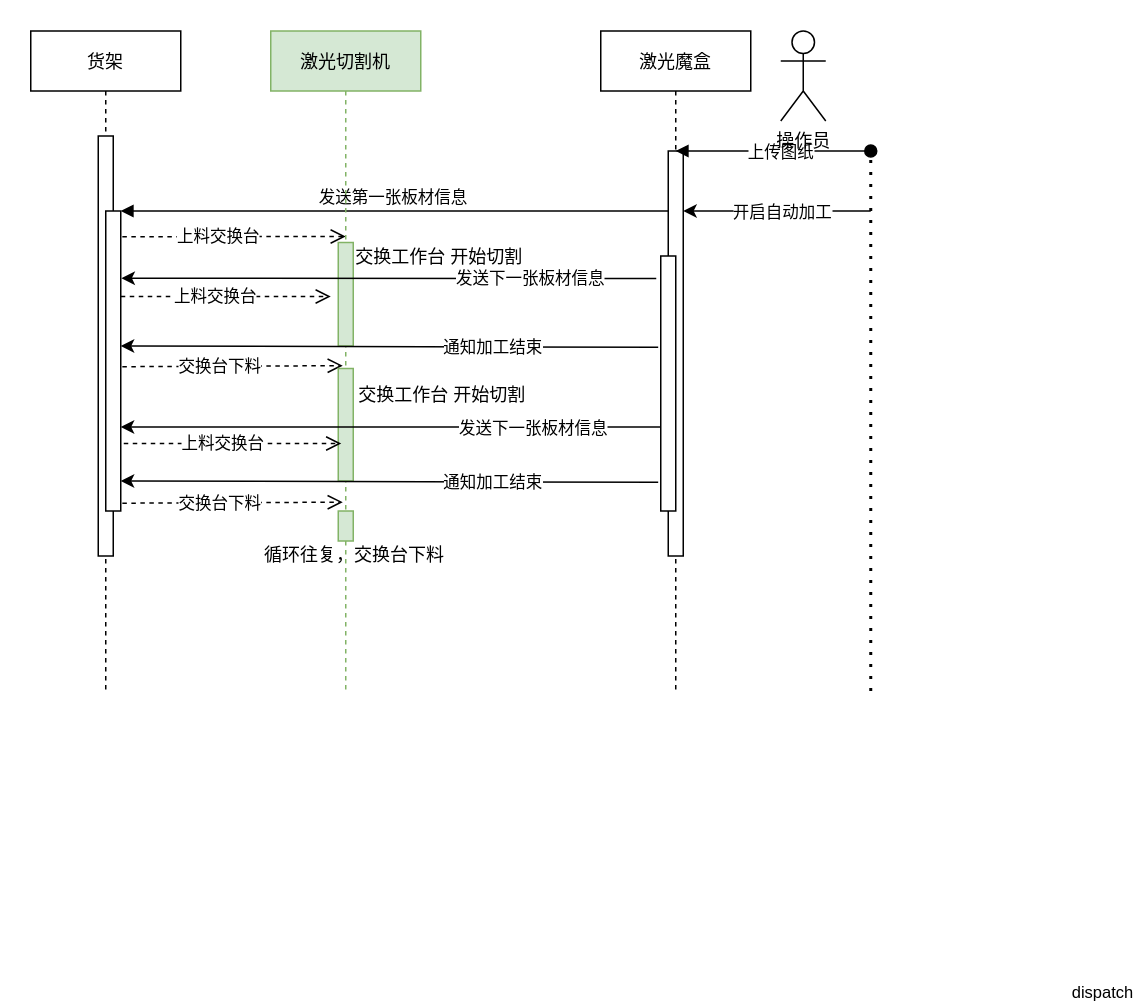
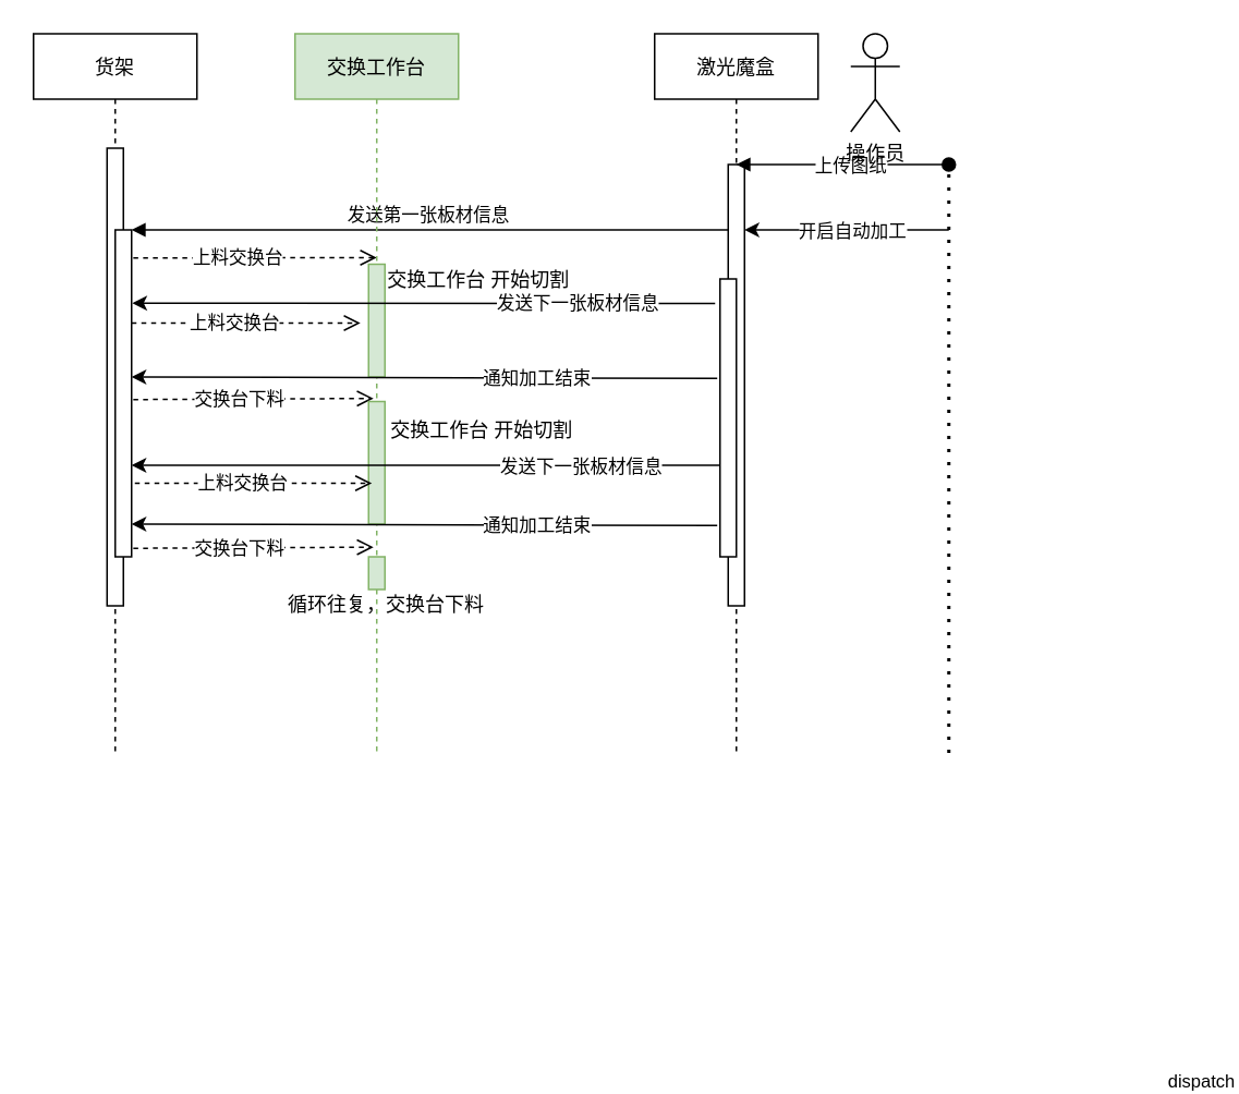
- <mxCell id="19" value="激光切割机" style="shape=umlLifeline;perimeter=lifelinePerimeter;container=1;collapsible=0;recursiveResize=0;rounded=0;shadow=0;strokeWidth=1;fillColor=#d5e8d4;strokeColor=#82b366;" vertex="1" parent="1"><mxGeometry x="180" y="20" width="100" height="440" as="geometry" /></mxCell>
+ <mxCell id="19" value="交换工作台" style="shape=umlLifeline;perimeter=lifelinePerimeter;container=1;collapsible=0;recursiveResize=0;rounded=0;shadow=0;strokeWidth=1;fillColor=#d5e8d4;strokeColor=#82b366;" vertex="1" parent="1"><mxGeometry x="180" y="20" width="100" height="440" as="geometry" /></mxCell>
